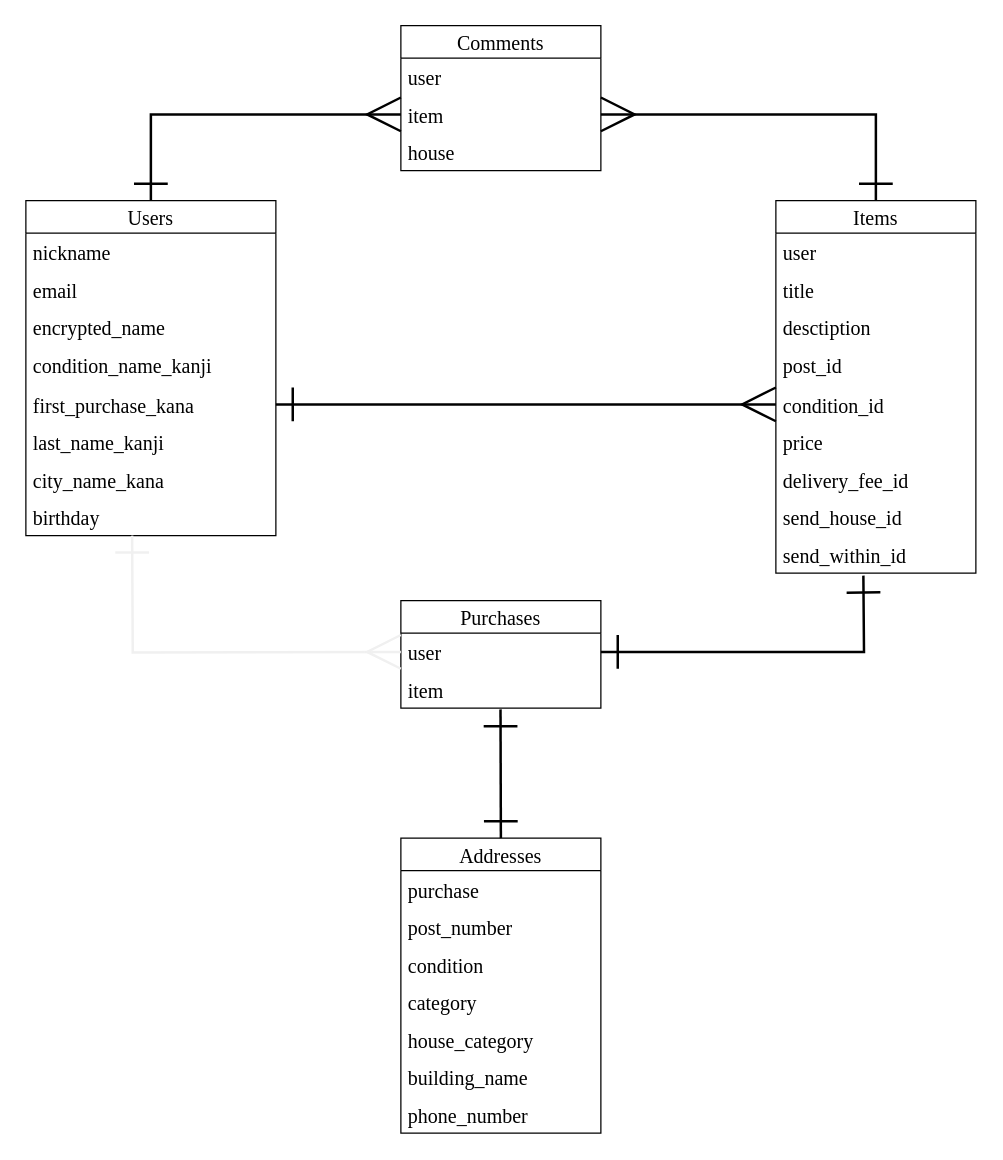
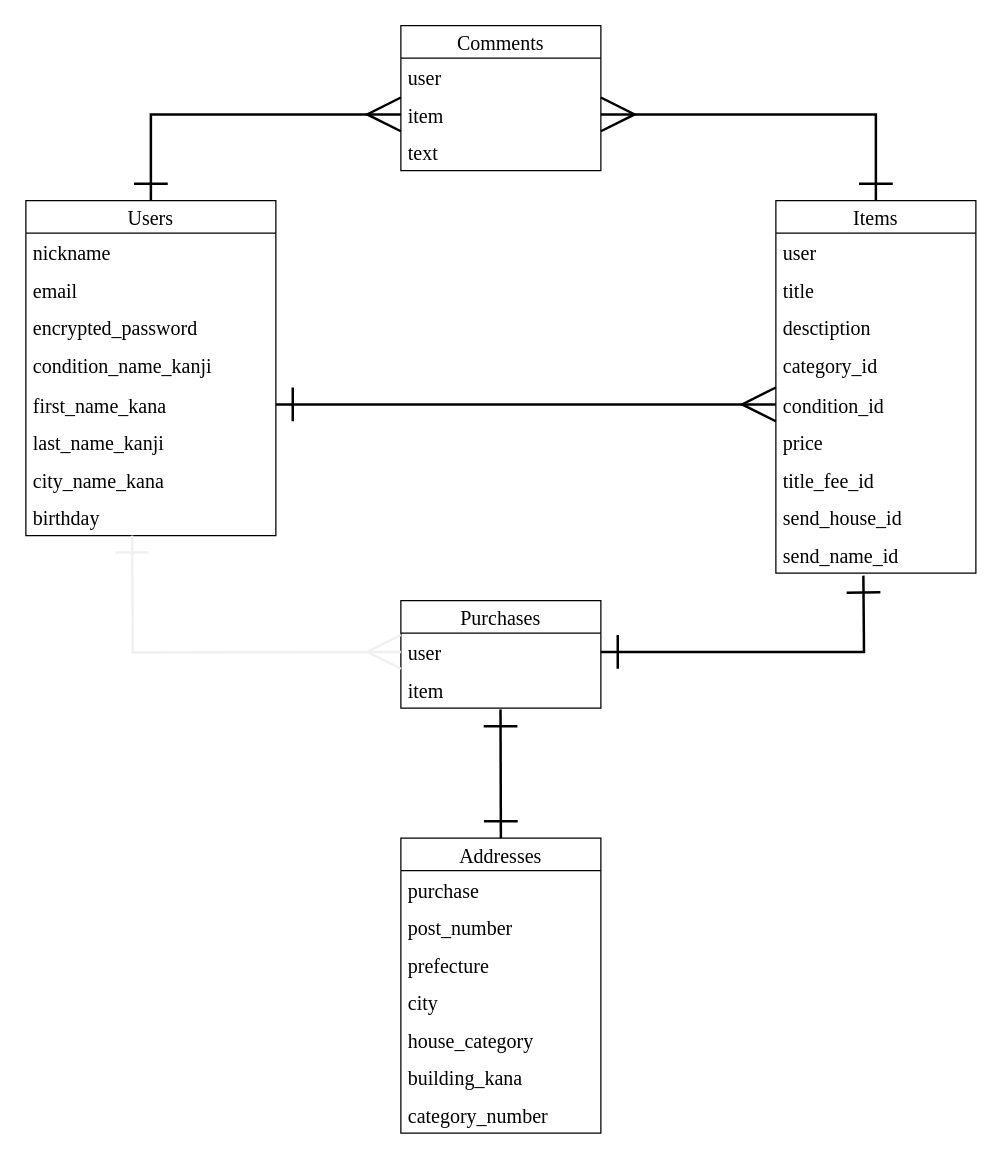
- <mxCell id="25" value="house" style="text;strokeColor=none;fillColor=none;spacingLeft=4;spacingRight=4;overflow=hidden;rotatable=0;points=[[0,0.5],[1,0.5]];portConstraint=eastwest;fontSize=16;fontFamily=Verdana;" parent="22" vertex="1"><mxGeometry y="86" width="160" height="30" as="geometry" /></mxCell>
+ <mxCell id="25" value="text" style="text;strokeColor=none;fillColor=none;spacingLeft=4;spacingRight=4;overflow=hidden;rotatable=0;points=[[0,0.5],[1,0.5]];portConstraint=eastwest;fontSize=16;fontFamily=Verdana;" parent="22" vertex="1"><mxGeometry y="86" width="160" height="30" as="geometry" /></mxCell>
- <mxCell id="6" value="encrypted_name" style="text;strokeColor=none;fillColor=none;spacingLeft=4;spacingRight=4;overflow=hidden;rotatable=0;points=[[0,0.5],[1,0.5]];portConstraint=eastwest;fontSize=16;fontFamily=Verdana;" parent="3" vertex="1"><mxGeometry y="86" width="200" height="30" as="geometry" /></mxCell>
+ <mxCell id="6" value="encrypted_password" style="text;strokeColor=none;fillColor=none;spacingLeft=4;spacingRight=4;overflow=hidden;rotatable=0;points=[[0,0.5],[1,0.5]];portConstraint=eastwest;fontSize=16;fontFamily=Verdana;" parent="3" vertex="1"><mxGeometry y="86" width="200" height="30" as="geometry" /></mxCell>
- <mxCell id="16" value="post_id" style="text;strokeColor=none;fillColor=none;spacingLeft=4;spacingRight=4;overflow=hidden;rotatable=0;points=[[0,0.5],[1,0.5]];portConstraint=eastwest;fontSize=16;fontStyle=0;fontFamily=Verdana;" parent="12" vertex="1"><mxGeometry y="116" width="160" height="32" as="geometry" /></mxCell>
+ <mxCell id="16" value="category_id" style="text;strokeColor=none;fillColor=none;spacingLeft=4;spacingRight=4;overflow=hidden;rotatable=0;points=[[0,0.5],[1,0.5]];portConstraint=eastwest;fontSize=16;fontStyle=0;fontFamily=Verdana;" parent="12" vertex="1"><mxGeometry y="116" width="160" height="32" as="geometry" /></mxCell>
- <mxCell id="8" value="first_purchase_kana" style="text;strokeColor=none;fillColor=none;spacingLeft=4;spacingRight=4;overflow=hidden;rotatable=0;points=[[0,0.5],[1,0.5]];portConstraint=eastwest;fontSize=16;fontFamily=Verdana;" parent="3" vertex="1"><mxGeometry y="148" width="200" height="30" as="geometry" /></mxCell>
+ <mxCell id="8" value="first_name_kana" style="text;strokeColor=none;fillColor=none;spacingLeft=4;spacingRight=4;overflow=hidden;rotatable=0;points=[[0,0.5],[1,0.5]];portConstraint=eastwest;fontSize=16;fontFamily=Verdana;" parent="3" vertex="1"><mxGeometry y="148" width="200" height="30" as="geometry" /></mxCell>
- <mxCell id="19" value="delivery_fee_id" style="text;strokeColor=none;fillColor=none;spacingLeft=4;spacingRight=4;overflow=hidden;rotatable=0;points=[[0,0.5],[1,0.5]];portConstraint=eastwest;fontSize=16;fontFamily=Verdana;fontStyle=0" parent="12" vertex="1"><mxGeometry y="208" width="160" height="30" as="geometry" /></mxCell>
+ <mxCell id="19" value="title_fee_id" style="text;strokeColor=none;fillColor=none;spacingLeft=4;spacingRight=4;overflow=hidden;rotatable=0;points=[[0,0.5],[1,0.5]];portConstraint=eastwest;fontSize=16;fontFamily=Verdana;fontStyle=0" parent="12" vertex="1"><mxGeometry y="208" width="160" height="30" as="geometry" /></mxCell>
- <mxCell id="21" value="send_within_id" style="text;strokeColor=none;fillColor=none;spacingLeft=4;spacingRight=4;overflow=hidden;rotatable=0;points=[[0,0.5],[1,0.5]];portConstraint=eastwest;fontSize=16;fontFamily=Verdana;" parent="12" vertex="1"><mxGeometry y="268" width="160" height="30" as="geometry" /></mxCell>
+ <mxCell id="21" value="send_name_id" style="text;strokeColor=none;fillColor=none;spacingLeft=4;spacingRight=4;overflow=hidden;rotatable=0;points=[[0,0.5],[1,0.5]];portConstraint=eastwest;fontSize=16;fontFamily=Verdana;" parent="12" vertex="1"><mxGeometry y="268" width="160" height="30" as="geometry" /></mxCell>
- <mxCell id="35" value="condition" style="text;strokeColor=none;fillColor=none;spacingLeft=4;spacingRight=4;overflow=hidden;rotatable=0;points=[[0,0.5],[1,0.5]];portConstraint=eastwest;fontSize=16;fontFamily=Verdana;" vertex="1" parent="32"><mxGeometry y="86" width="160" height="30" as="geometry" /></mxCell>
+ <mxCell id="35" value="prefecture" style="text;strokeColor=none;fillColor=none;spacingLeft=4;spacingRight=4;overflow=hidden;rotatable=0;points=[[0,0.5],[1,0.5]];portConstraint=eastwest;fontSize=16;fontFamily=Verdana;" vertex="1" parent="32"><mxGeometry y="86" width="160" height="30" as="geometry" /></mxCell>
- <mxCell id="36" value="category" style="text;strokeColor=none;fillColor=none;spacingLeft=4;spacingRight=4;overflow=hidden;rotatable=0;points=[[0,0.5],[1,0.5]];portConstraint=eastwest;fontSize=16;fontFamily=Verdana;" vertex="1" parent="32"><mxGeometry y="116" width="160" height="30" as="geometry" /></mxCell>
+ <mxCell id="36" value="city" style="text;strokeColor=none;fillColor=none;spacingLeft=4;spacingRight=4;overflow=hidden;rotatable=0;points=[[0,0.5],[1,0.5]];portConstraint=eastwest;fontSize=16;fontFamily=Verdana;" vertex="1" parent="32"><mxGeometry y="116" width="160" height="30" as="geometry" /></mxCell>
- <mxCell id="38" value="building_name" style="text;strokeColor=none;fillColor=none;spacingLeft=4;spacingRight=4;overflow=hidden;rotatable=0;points=[[0,0.5],[1,0.5]];portConstraint=eastwest;fontSize=16;fontFamily=Verdana;" vertex="1" parent="32"><mxGeometry y="176" width="160" height="30" as="geometry" /></mxCell>
+ <mxCell id="38" value="building_kana" style="text;strokeColor=none;fillColor=none;spacingLeft=4;spacingRight=4;overflow=hidden;rotatable=0;points=[[0,0.5],[1,0.5]];portConstraint=eastwest;fontSize=16;fontFamily=Verdana;" vertex="1" parent="32"><mxGeometry y="176" width="160" height="30" as="geometry" /></mxCell>
- <mxCell id="39" value="phone_number" style="text;strokeColor=none;fillColor=none;spacingLeft=4;spacingRight=4;overflow=hidden;rotatable=0;points=[[0,0.5],[1,0.5]];portConstraint=eastwest;fontSize=16;fontFamily=Verdana;" vertex="1" parent="32"><mxGeometry y="206" width="160" height="30" as="geometry" /></mxCell>
+ <mxCell id="39" value="category_number" style="text;strokeColor=none;fillColor=none;spacingLeft=4;spacingRight=4;overflow=hidden;rotatable=0;points=[[0,0.5],[1,0.5]];portConstraint=eastwest;fontSize=16;fontFamily=Verdana;" vertex="1" parent="32"><mxGeometry y="206" width="160" height="30" as="geometry" /></mxCell>
